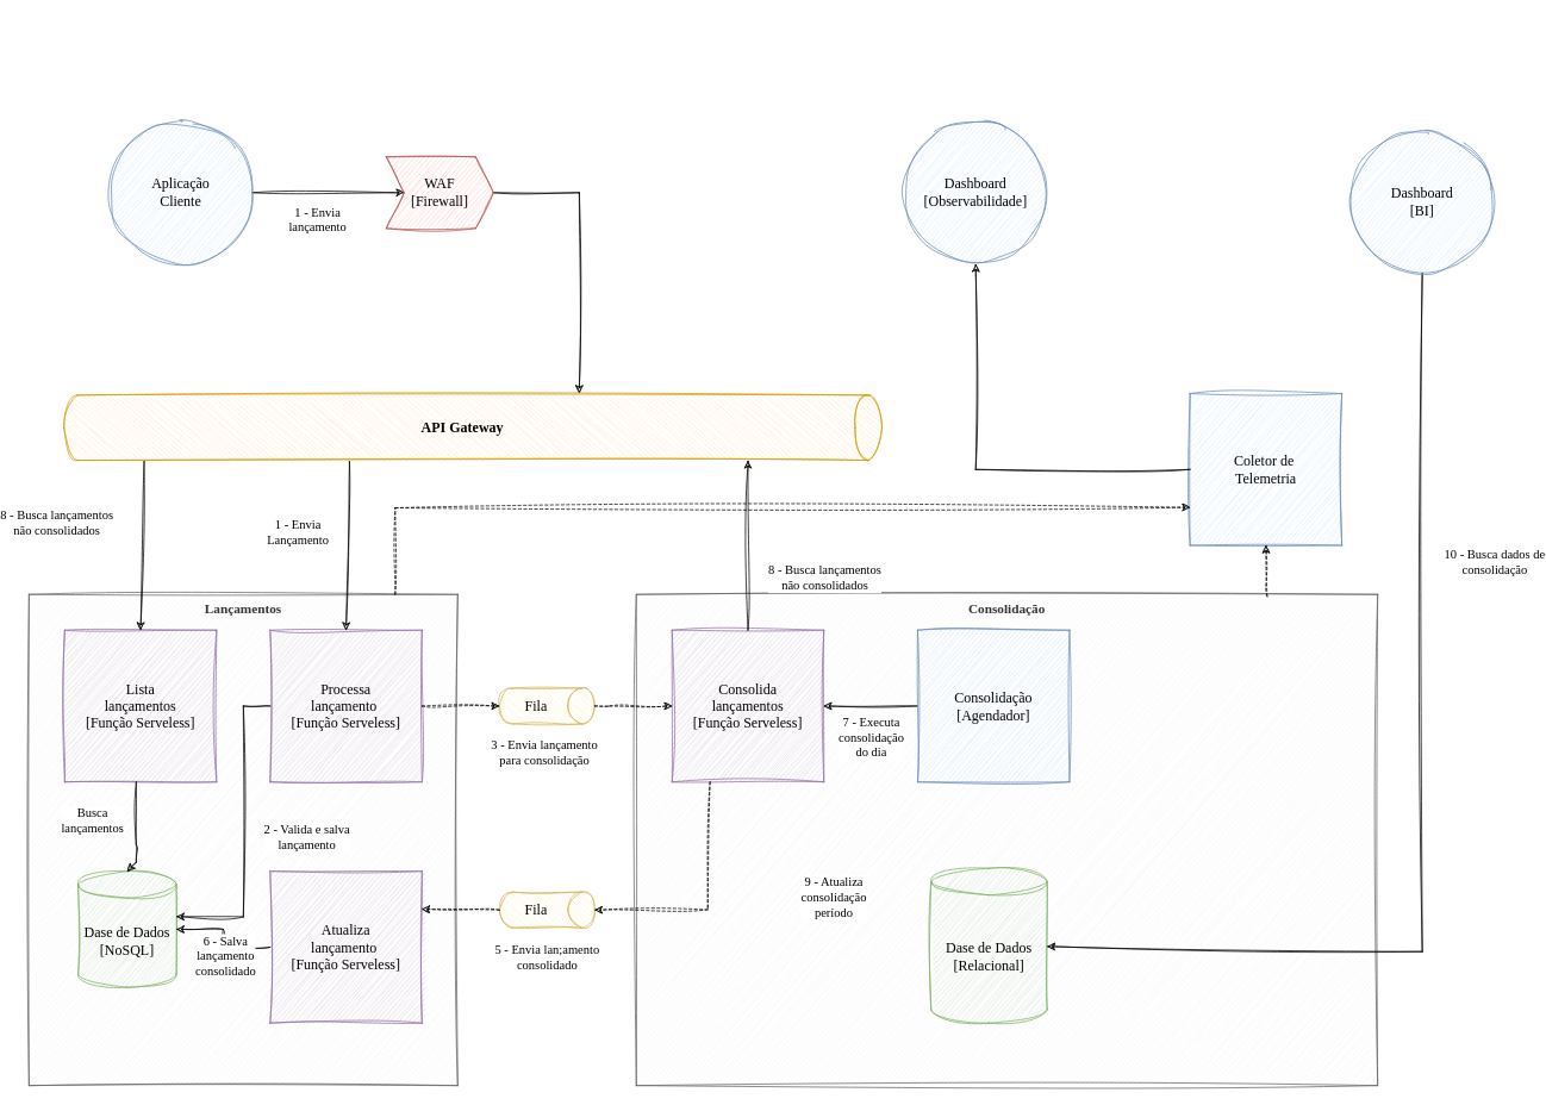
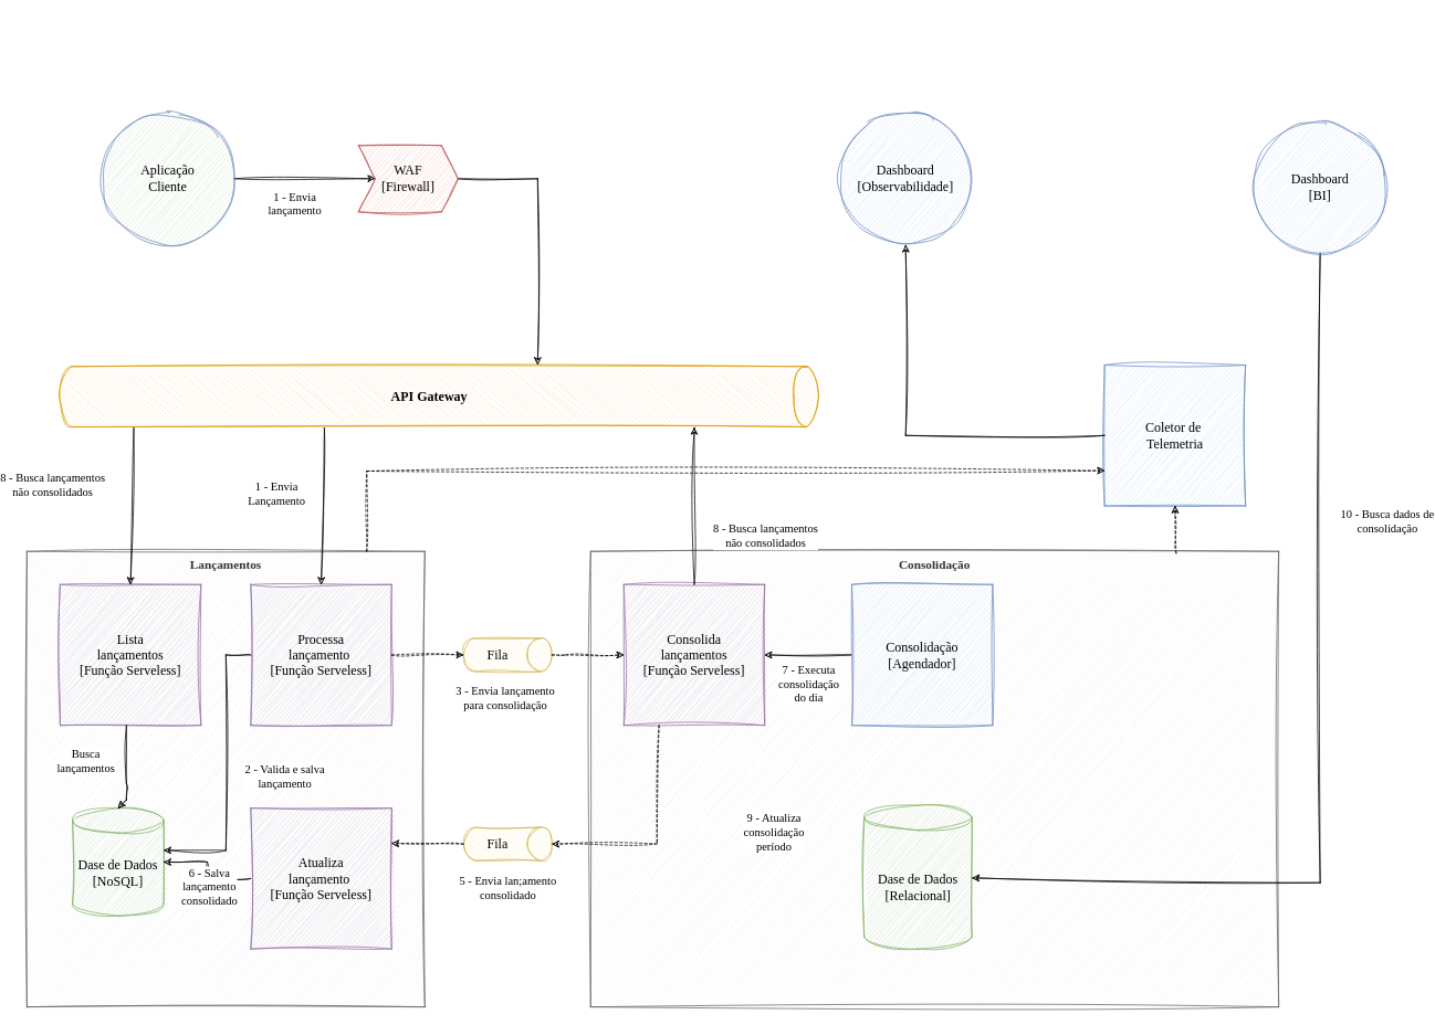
- <mxCell id="32" value="Aplicação&lt;div style=&quot;font-size: 16px;&quot;&gt;Cliente&lt;/div&gt;" style="ellipse;whiteSpace=wrap;html=1;aspect=fixed;sketch=1;hachureGap=4;jiggle=2;curveFitting=1;fontFamily=Architects Daughter;fontSource=https%3A%2F%2Ffonts.googleapis.com%2Fcss%3Ffamily%3DArchitects%2BDaughter;fontSize=16;fillColor=#dae8fc;strokeColor=#6c8ebf;" parent="1" vertex="1"><mxGeometry x="110" y="135" width="160" height="160" as="geometry" /></mxCell>
+ <mxCell id="32" value="Aplicação&lt;div style=&quot;font-size: 16px;&quot;&gt;Cliente&lt;/div&gt;" style="ellipse;whiteSpace=wrap;html=1;aspect=fixed;sketch=1;hachureGap=4;jiggle=2;curveFitting=1;fontFamily=Architects Daughter;fontSource=https%3A%2F%2Ffonts.googleapis.com%2Fcss%3Ffamily%3DArchitects%2BDaughter;fontSize=16;fillColor=#d5e8d4;strokeColor=#6c8ebf;" parent="1" vertex="1"><mxGeometry x="110" y="135" width="160" height="160" as="geometry" /></mxCell>
